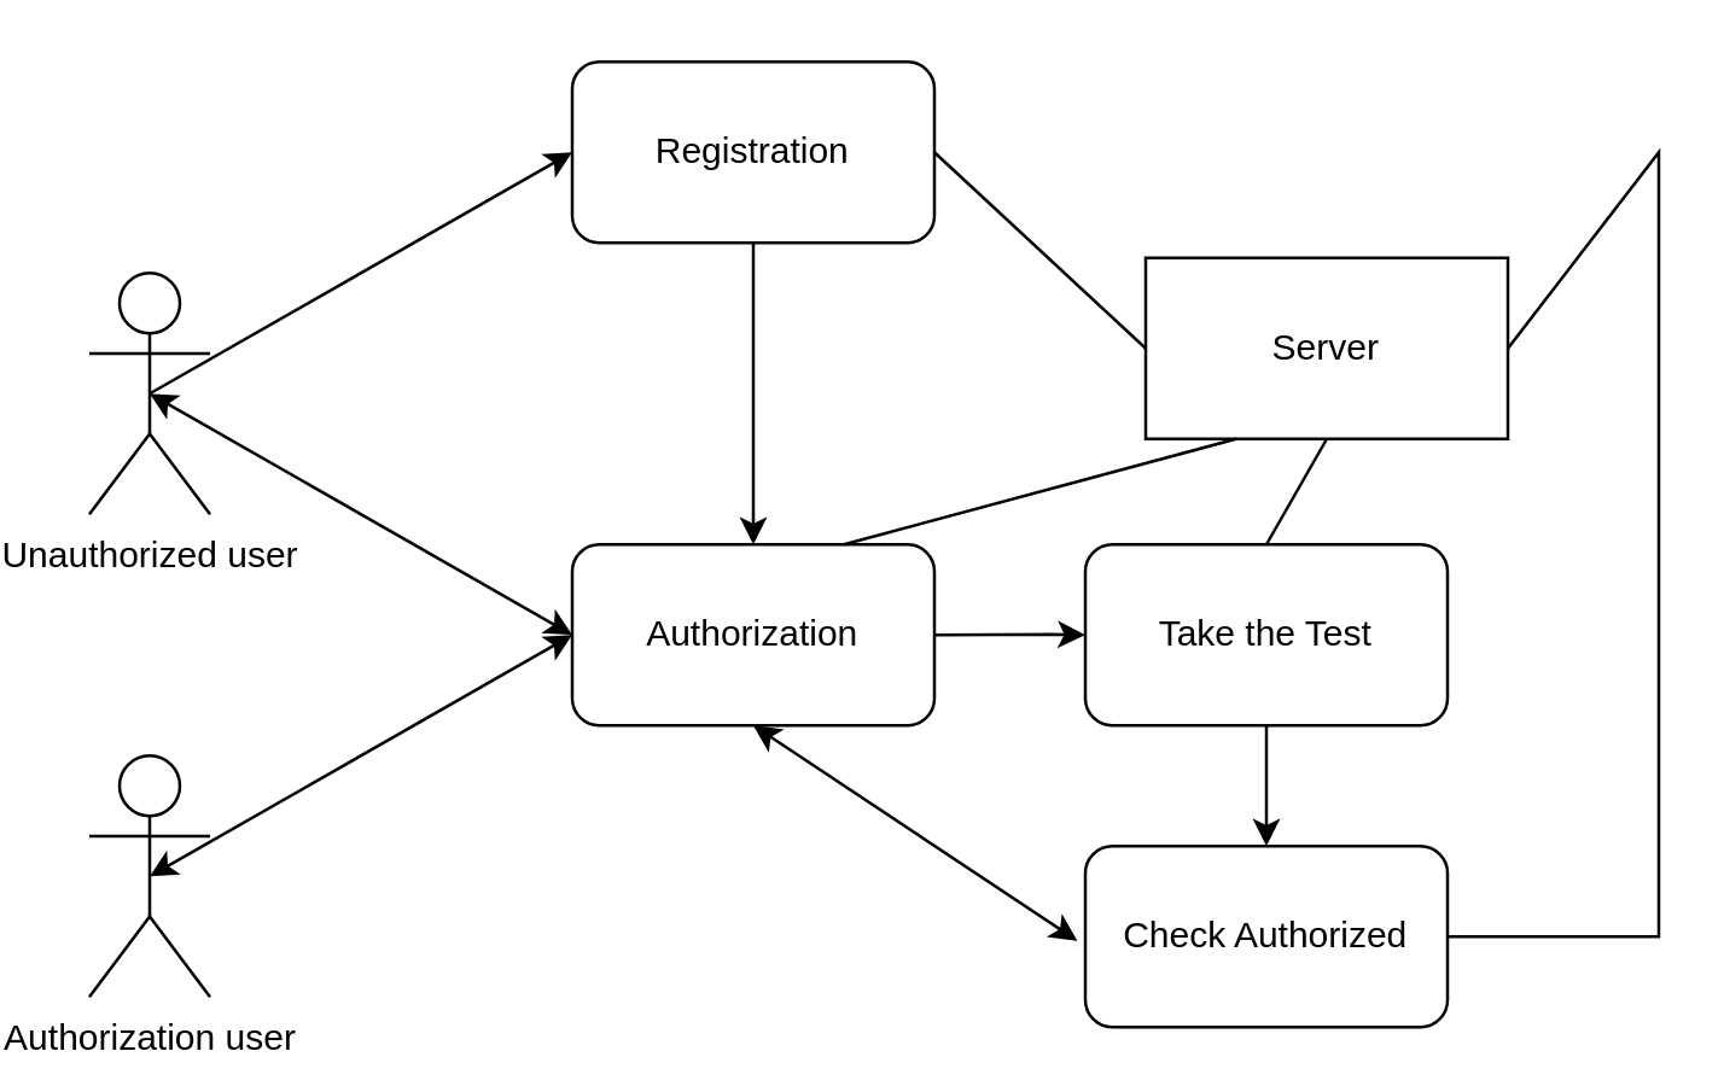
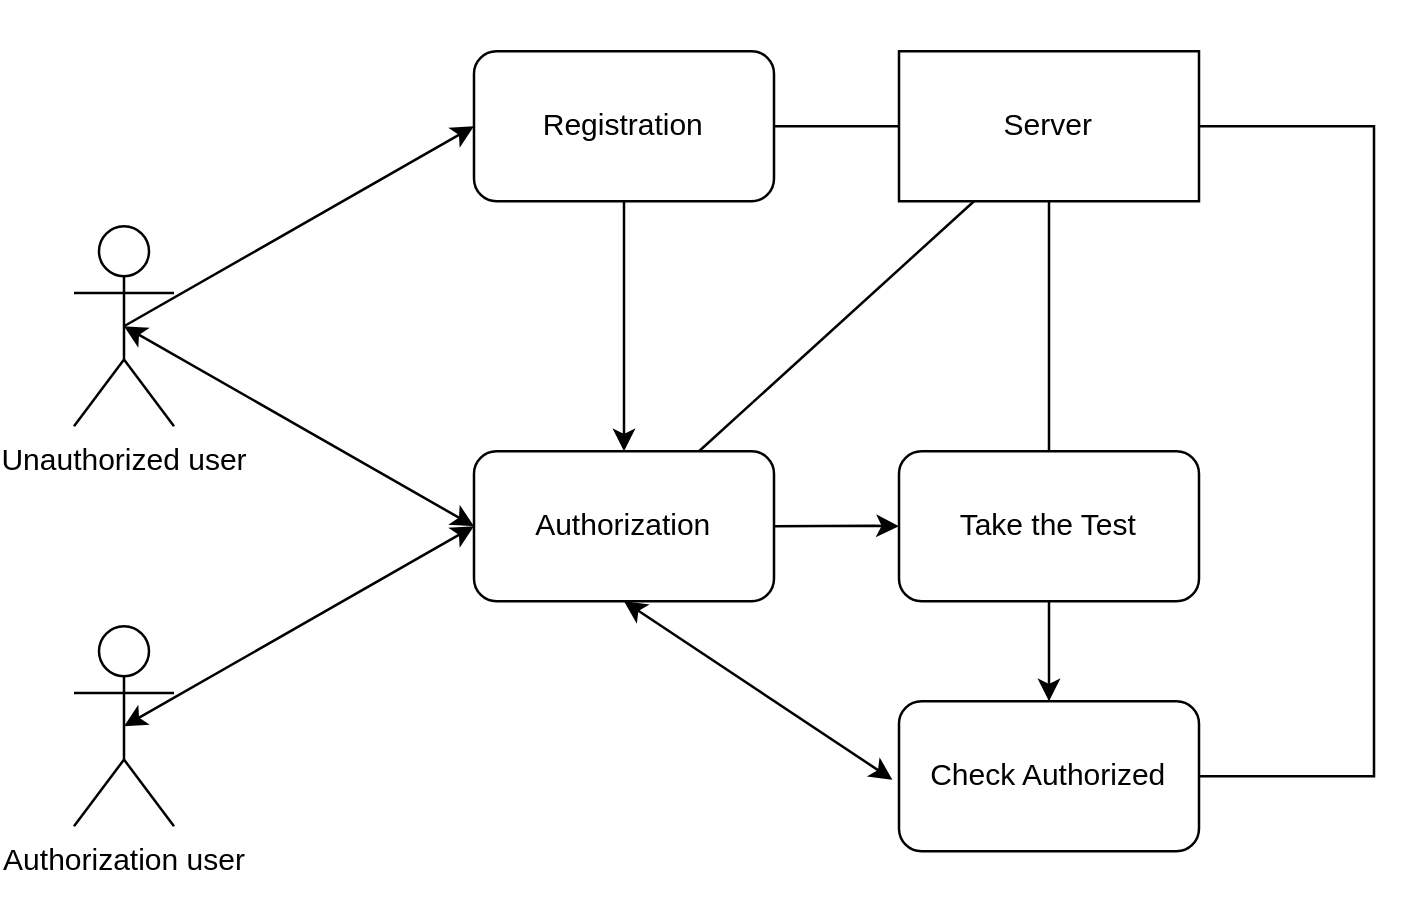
- <mxCell id="15" value="Server" style="rounded=0;whiteSpace=wrap;html=1;" vertex="1" parent="1"><mxGeometry x="370" y="85" width="120" height="60" as="geometry" /></mxCell>
+ <mxCell id="15" value="Server" style="rounded=0;whiteSpace=wrap;html=1;" vertex="1" parent="1"><mxGeometry x="350" y="20" width="120" height="60" as="geometry" /></mxCell>
